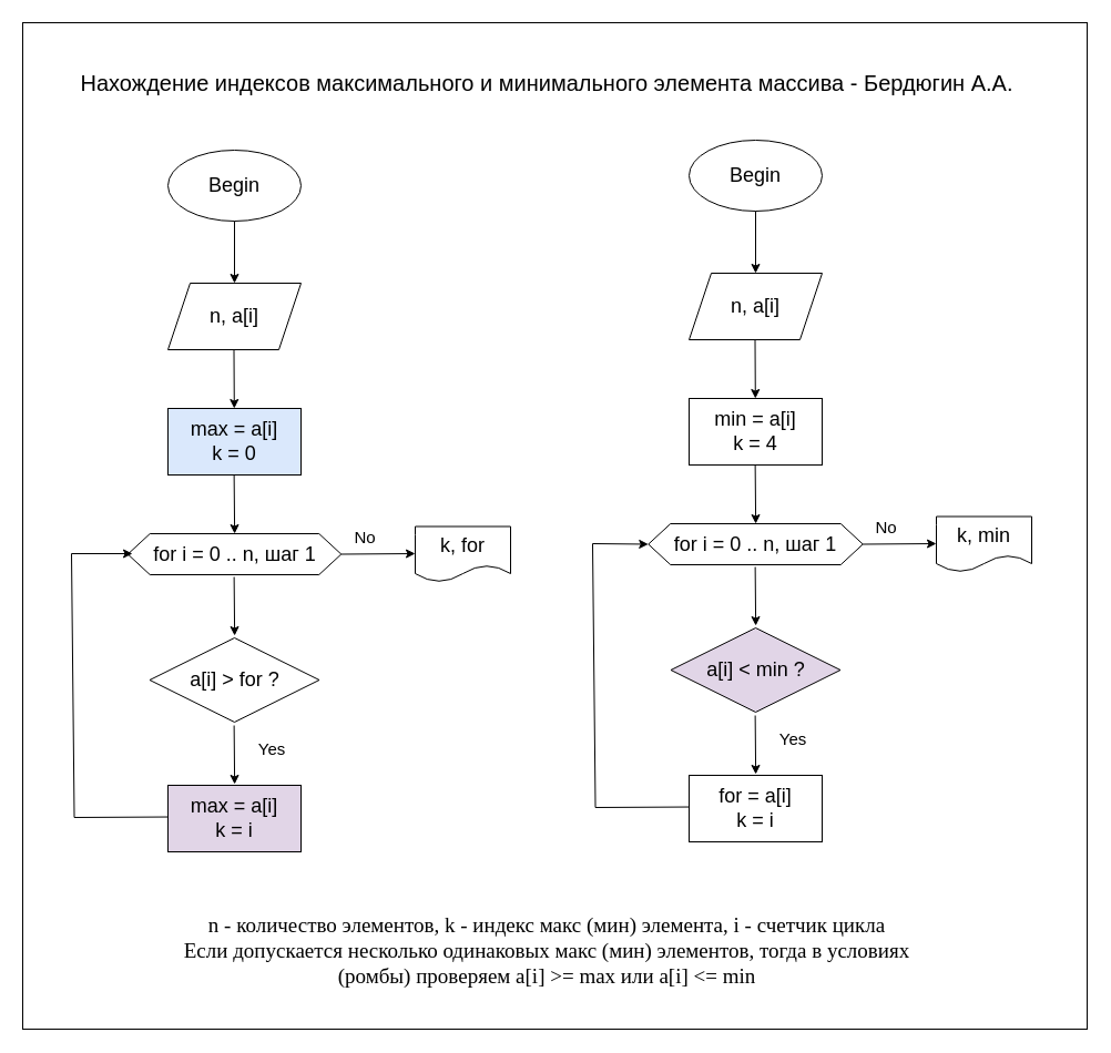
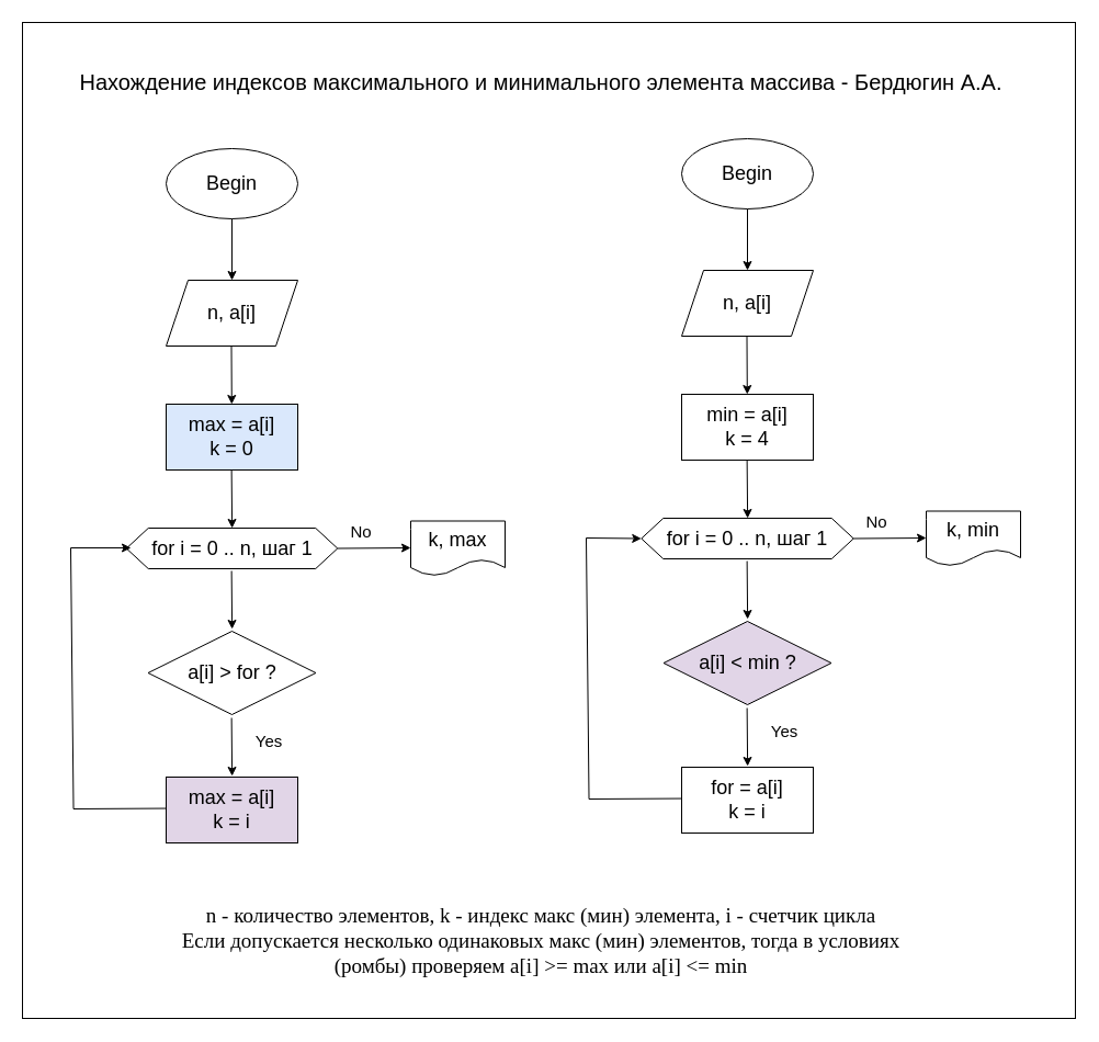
- <mxCell id="17" value="k, for" style="shape=document;whiteSpace=wrap;html=1;boundedLbl=1;fontSize=18;" parent="1" vertex="1"><mxGeometry x="374" y="474.5" width="86" height="50" as="geometry" /></mxCell>
+ <mxCell id="17" value="k, max" style="shape=document;whiteSpace=wrap;html=1;boundedLbl=1;fontSize=18;" parent="1" vertex="1"><mxGeometry x="374" y="474.5" width="86" height="50" as="geometry" /></mxCell>
